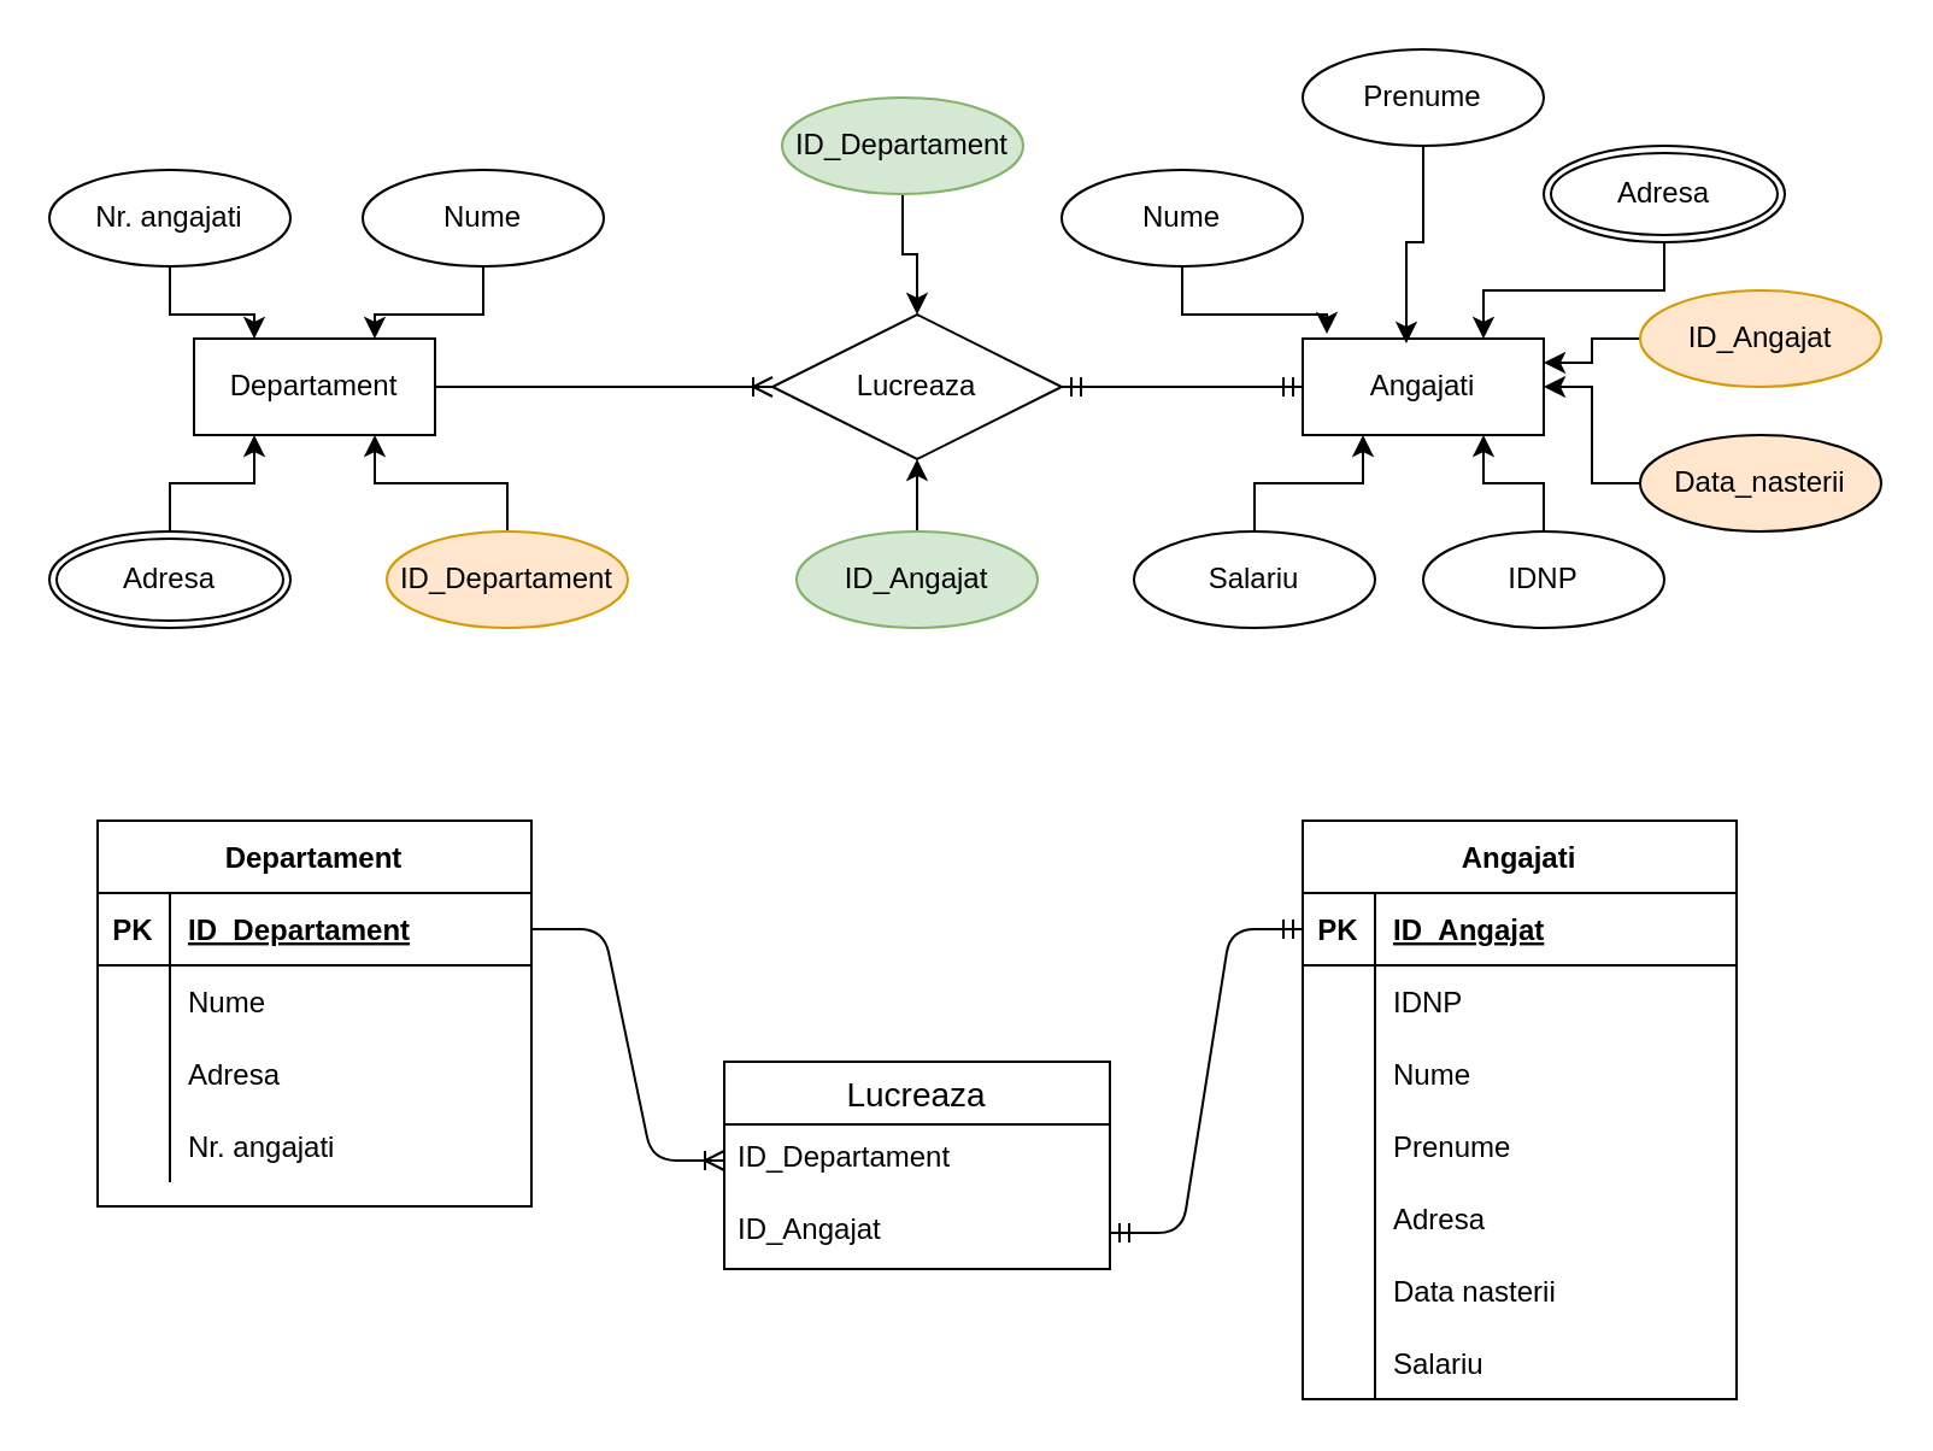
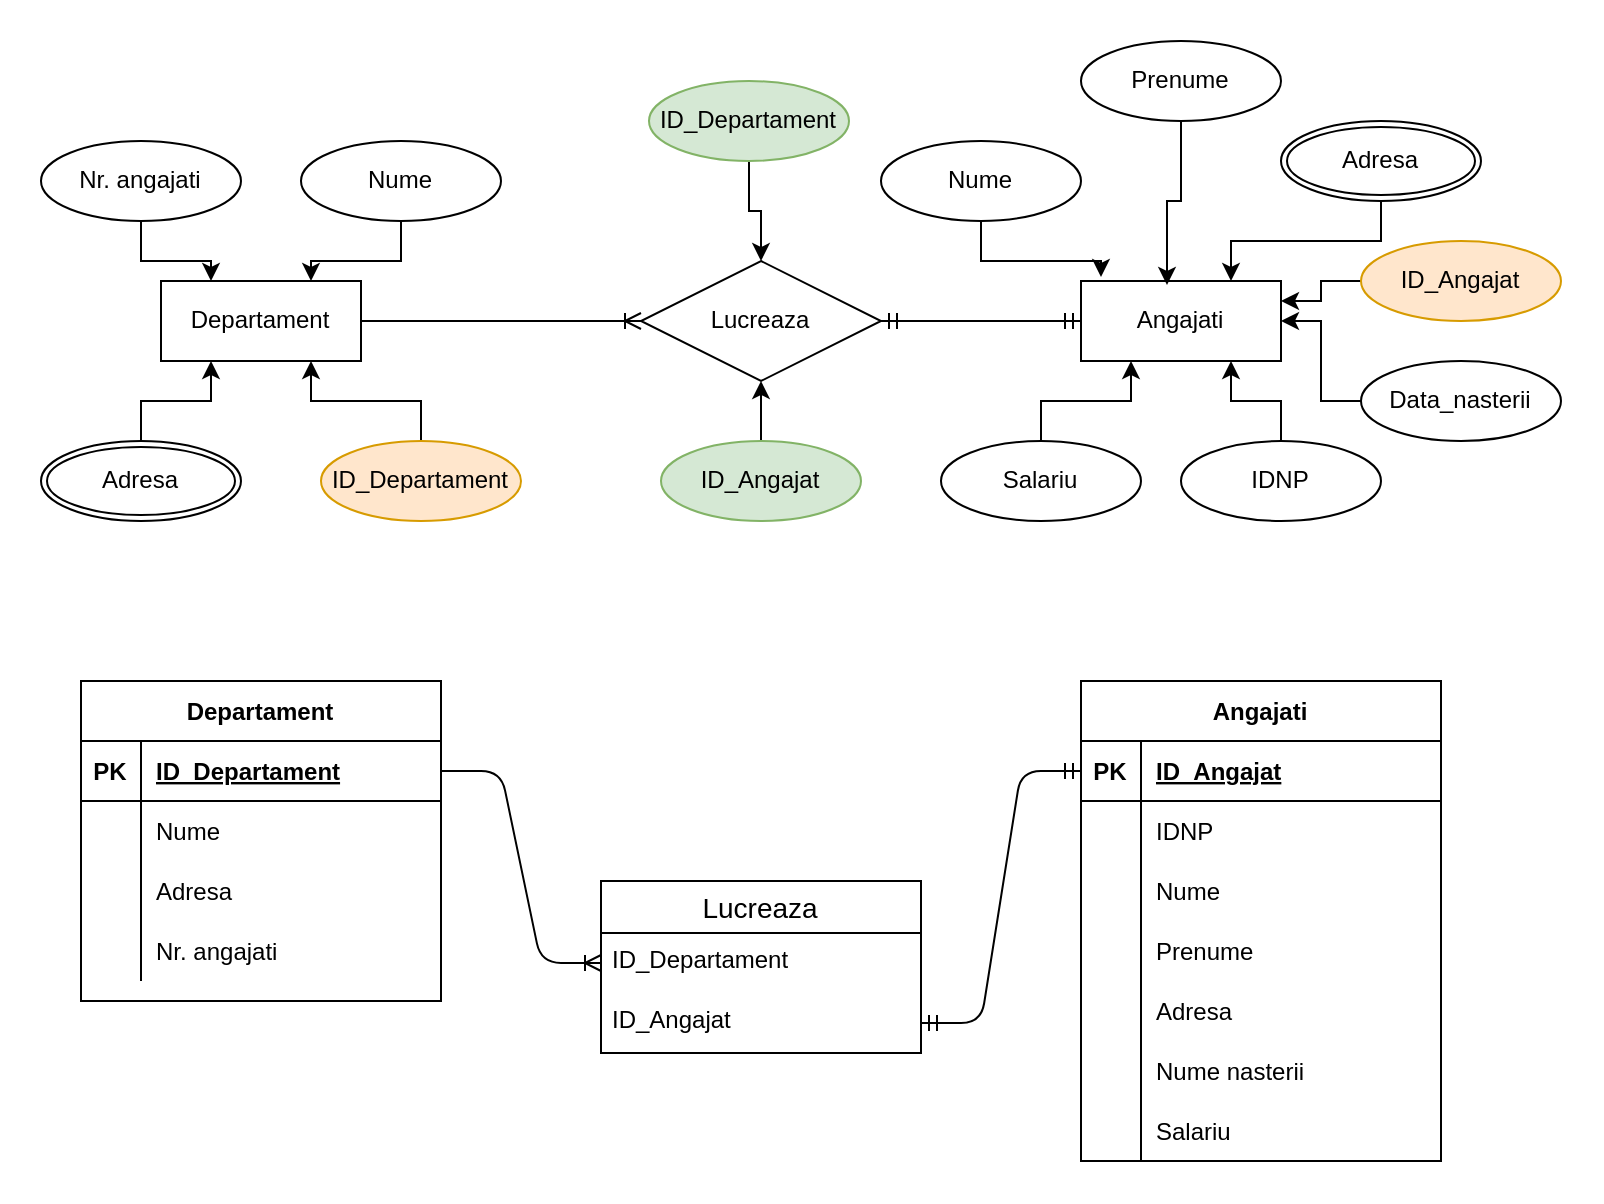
- <mxCell id="22" value="Data_nasterii" style="ellipse;whiteSpace=wrap;html=1;align=center;fillColor=#ffe6cc;" vertex="1" parent="1"><mxGeometry x="680" y="180" width="100" height="40" as="geometry" /></mxCell>
+ <mxCell id="22" value="Data_nasterii" style="ellipse;whiteSpace=wrap;html=1;align=center;" vertex="1" parent="1"><mxGeometry x="680" y="180" width="100" height="40" as="geometry" /></mxCell>
- <mxCell id="51" value="Data nasterii" style="shape=partialRectangle;connectable=0;fillColor=none;top=0;left=0;bottom=0;right=0;align=left;spacingLeft=6;overflow=hidden;" vertex="1" parent="49"><mxGeometry x="30" width="150" height="30" as="geometry" /></mxCell>
+ <mxCell id="51" value="Nume nasterii" style="shape=partialRectangle;connectable=0;fillColor=none;top=0;left=0;bottom=0;right=0;align=left;spacingLeft=6;overflow=hidden;" vertex="1" parent="49"><mxGeometry x="30" width="150" height="30" as="geometry" /></mxCell>
